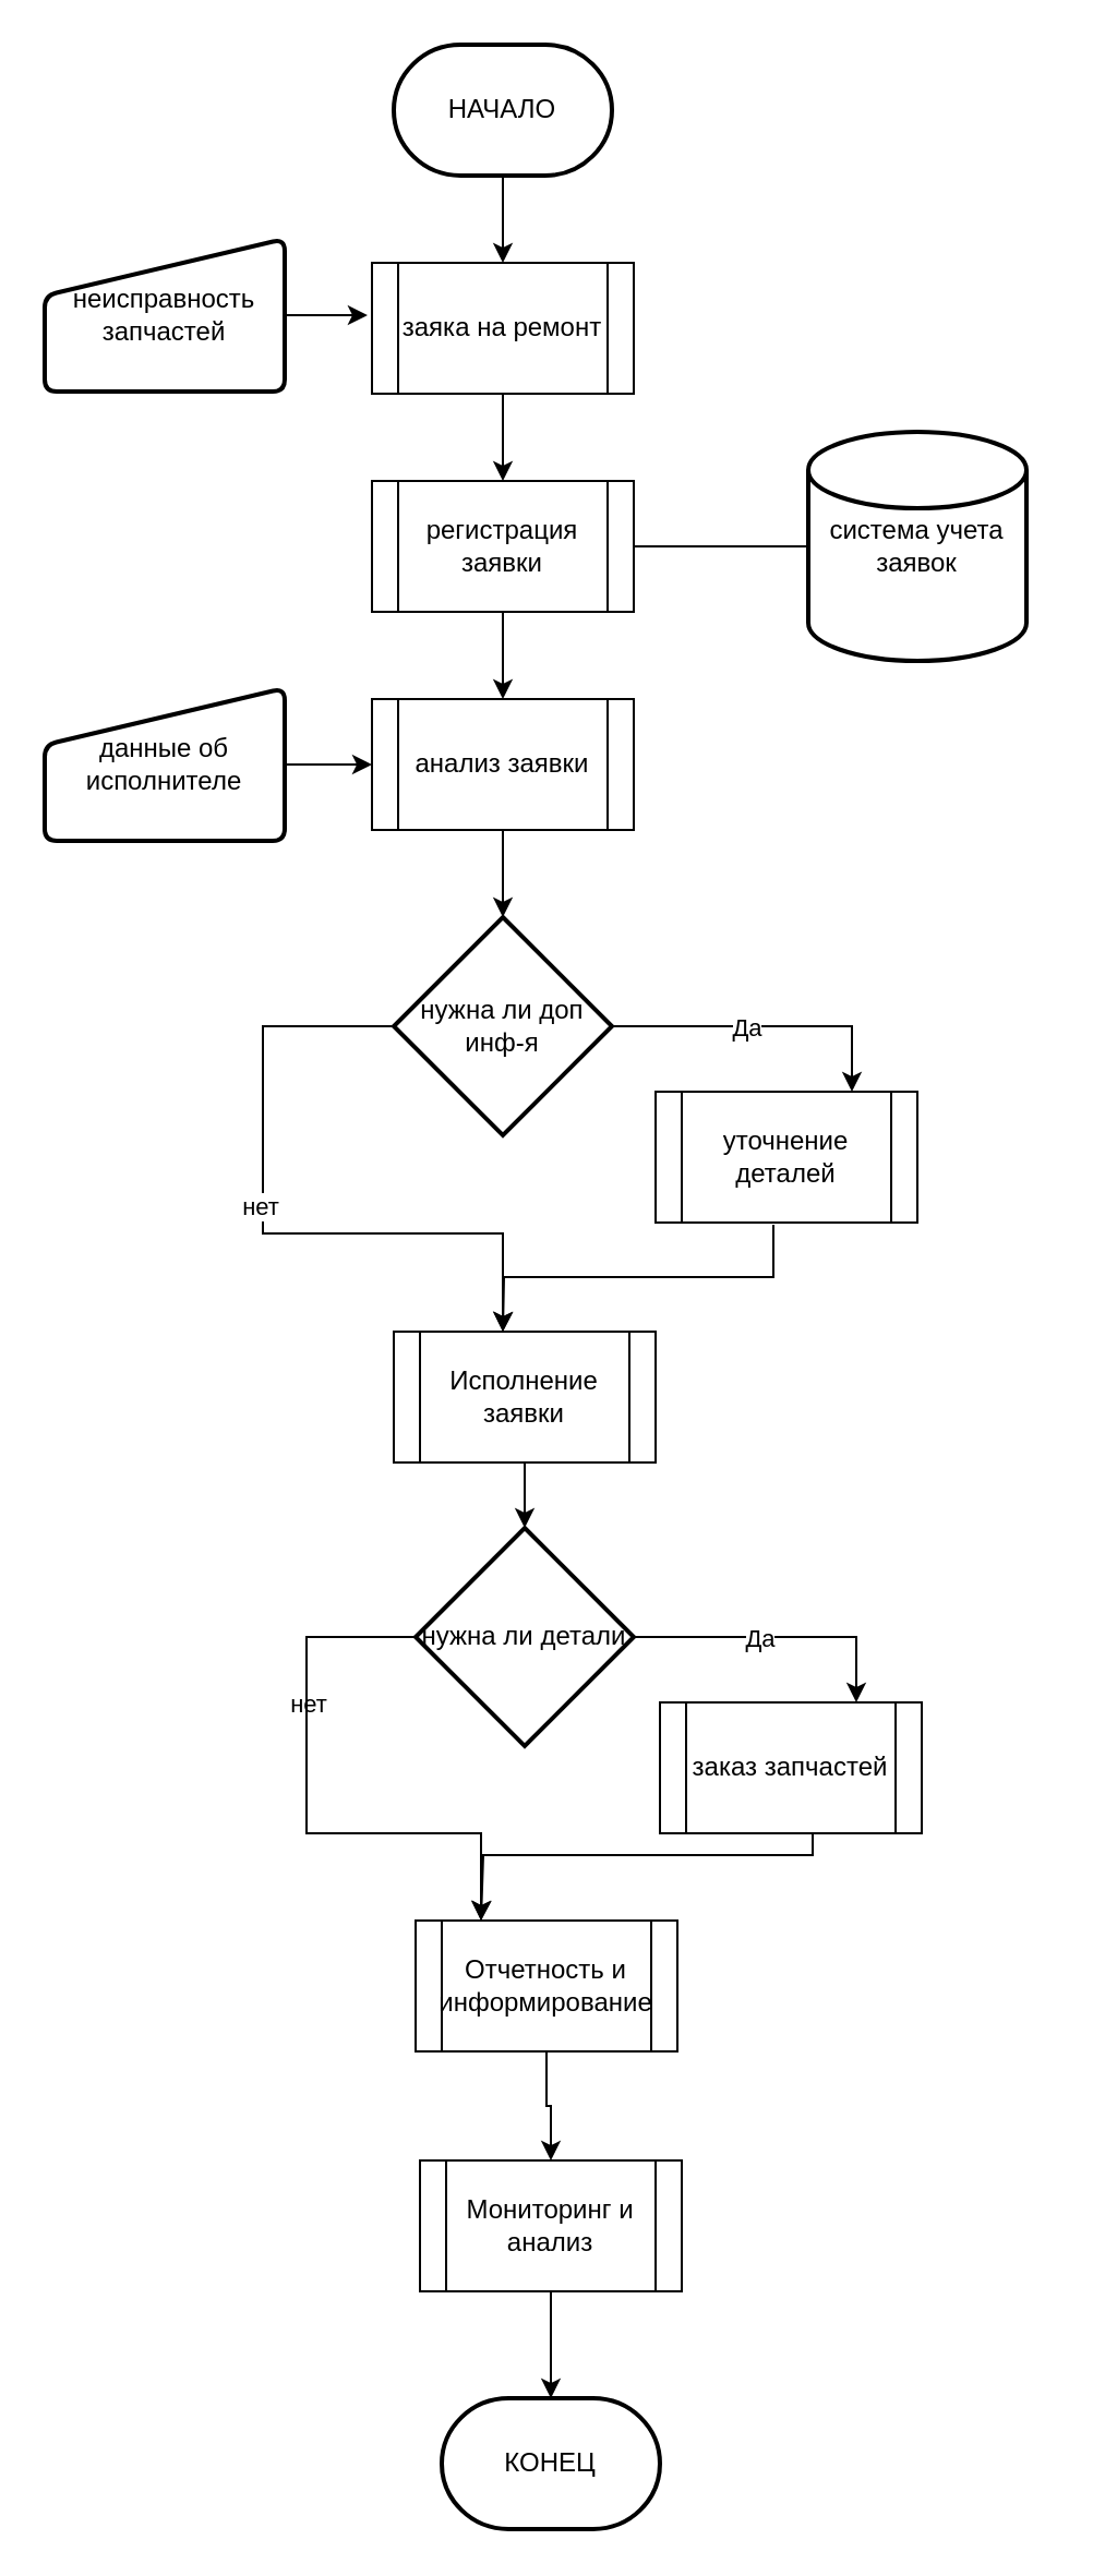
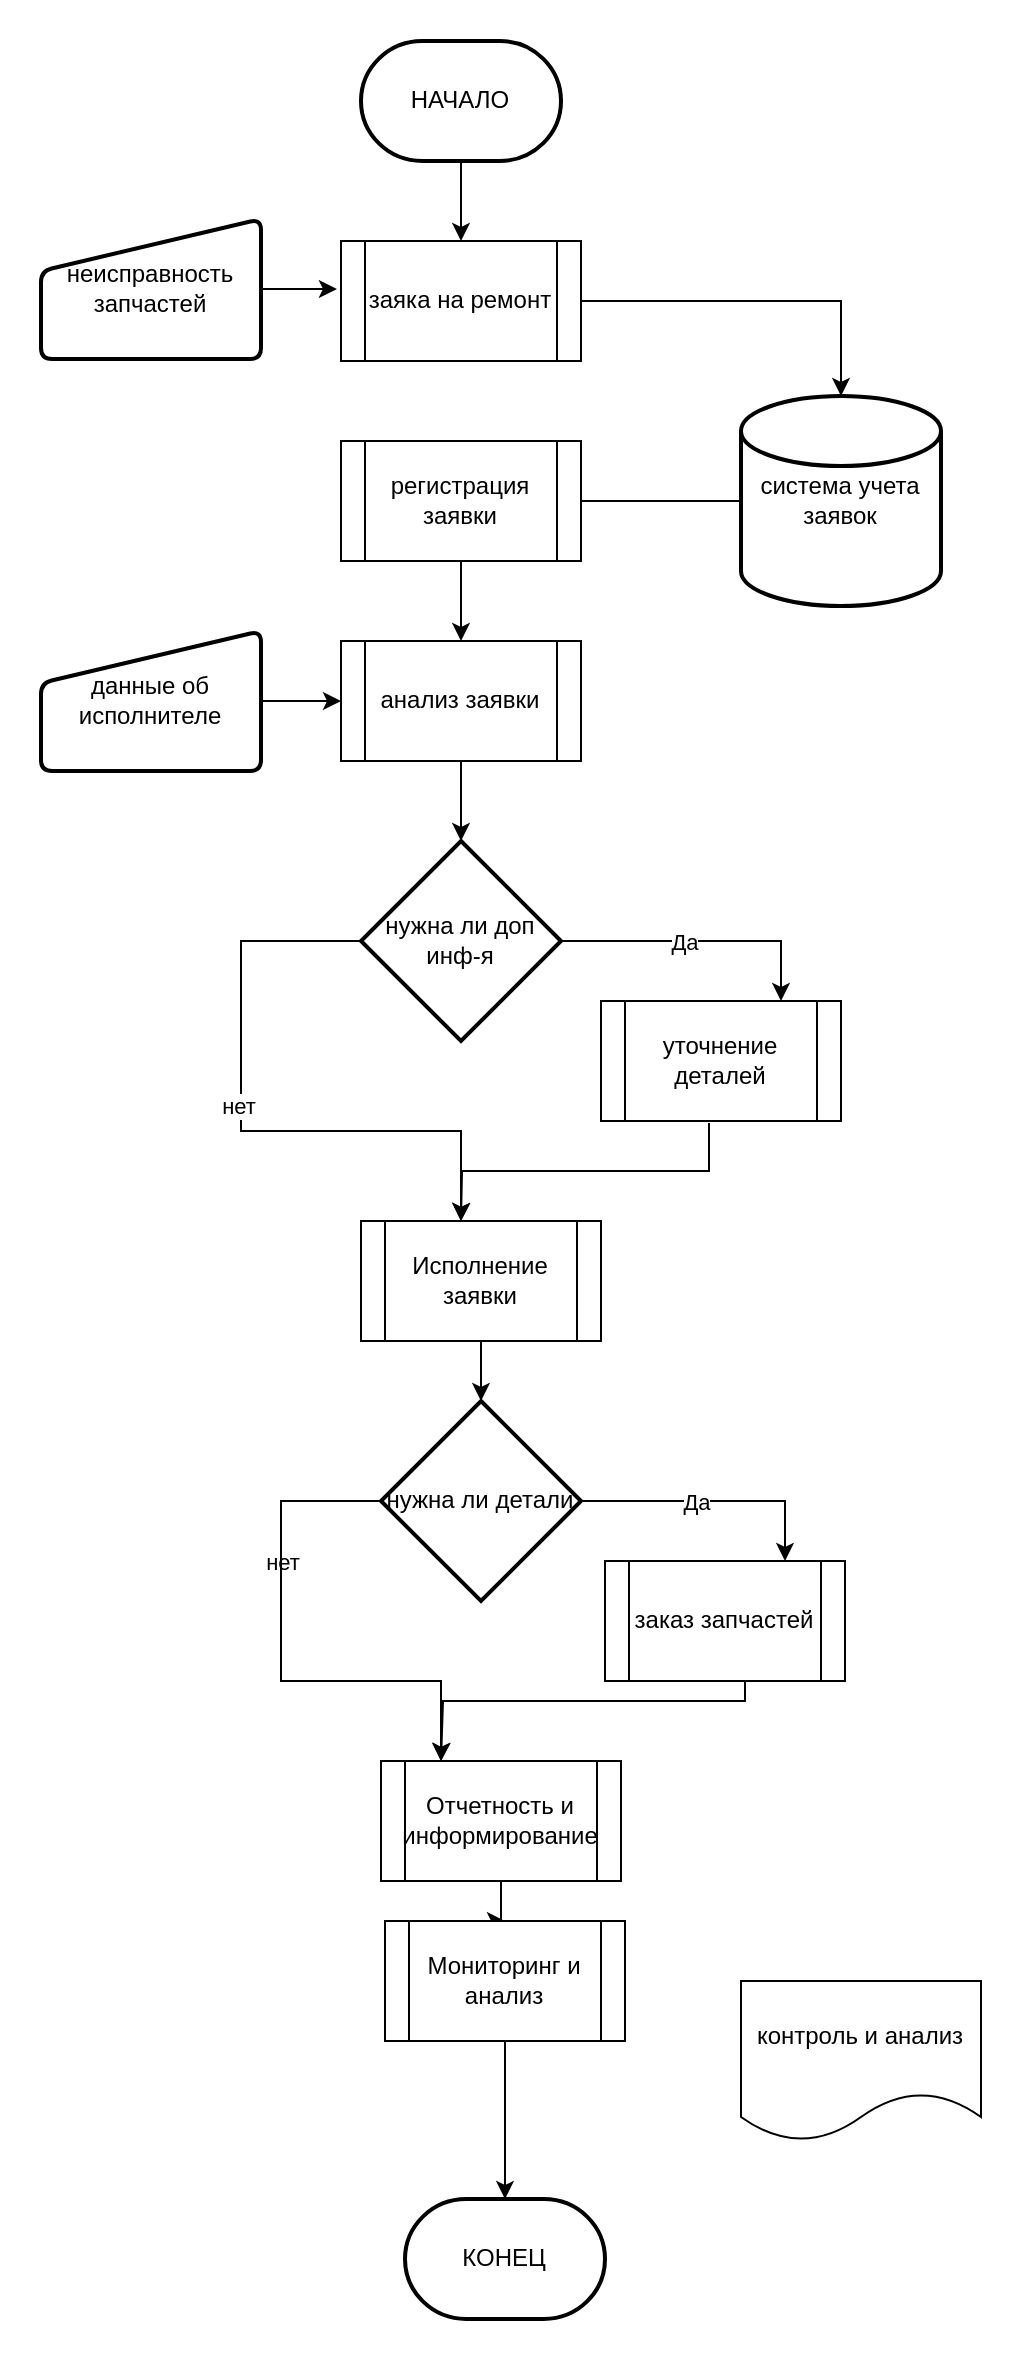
- <mxCell id="5" style="edgeStyle=orthogonalEdgeStyle;rounded=0;orthogonalLoop=1;jettySize=auto;html=1;entryX=0.5;entryY=0;entryDx=0;entryDy=0;" edge="1" parent="1" source="6" target="9"><mxGeometry relative="1" as="geometry" /></mxCell>
+ <mxCell id="5" style="edgeStyle=orthogonalEdgeStyle;rounded=0;orthogonalLoop=1;jettySize=auto;html=1;" edge="1" parent="1" source="6" target="10"><mxGeometry relative="1" as="geometry" /></mxCell>
- <mxCell id="34" value="Мониторинг и анализ" style="shape=process;whiteSpace=wrap;html=1;backgroundOutline=1;" vertex="1" parent="1"><mxGeometry x="192" y="990" width="120" height="60" as="geometry" /></mxCell>
+ <mxCell id="34" value="Мониторинг и анализ" style="shape=process;whiteSpace=wrap;html=1;backgroundOutline=1;" vertex="1" parent="1"><mxGeometry x="192" y="960" width="120" height="60" as="geometry" /></mxCell>
+ <mxCell id="35" value="контроль и анализ" style="shape=document;whiteSpace=wrap;html=1;boundedLbl=1;" vertex="1" parent="1"><mxGeometry x="370" y="990" width="120" height="80" as="geometry" /></mxCell>
